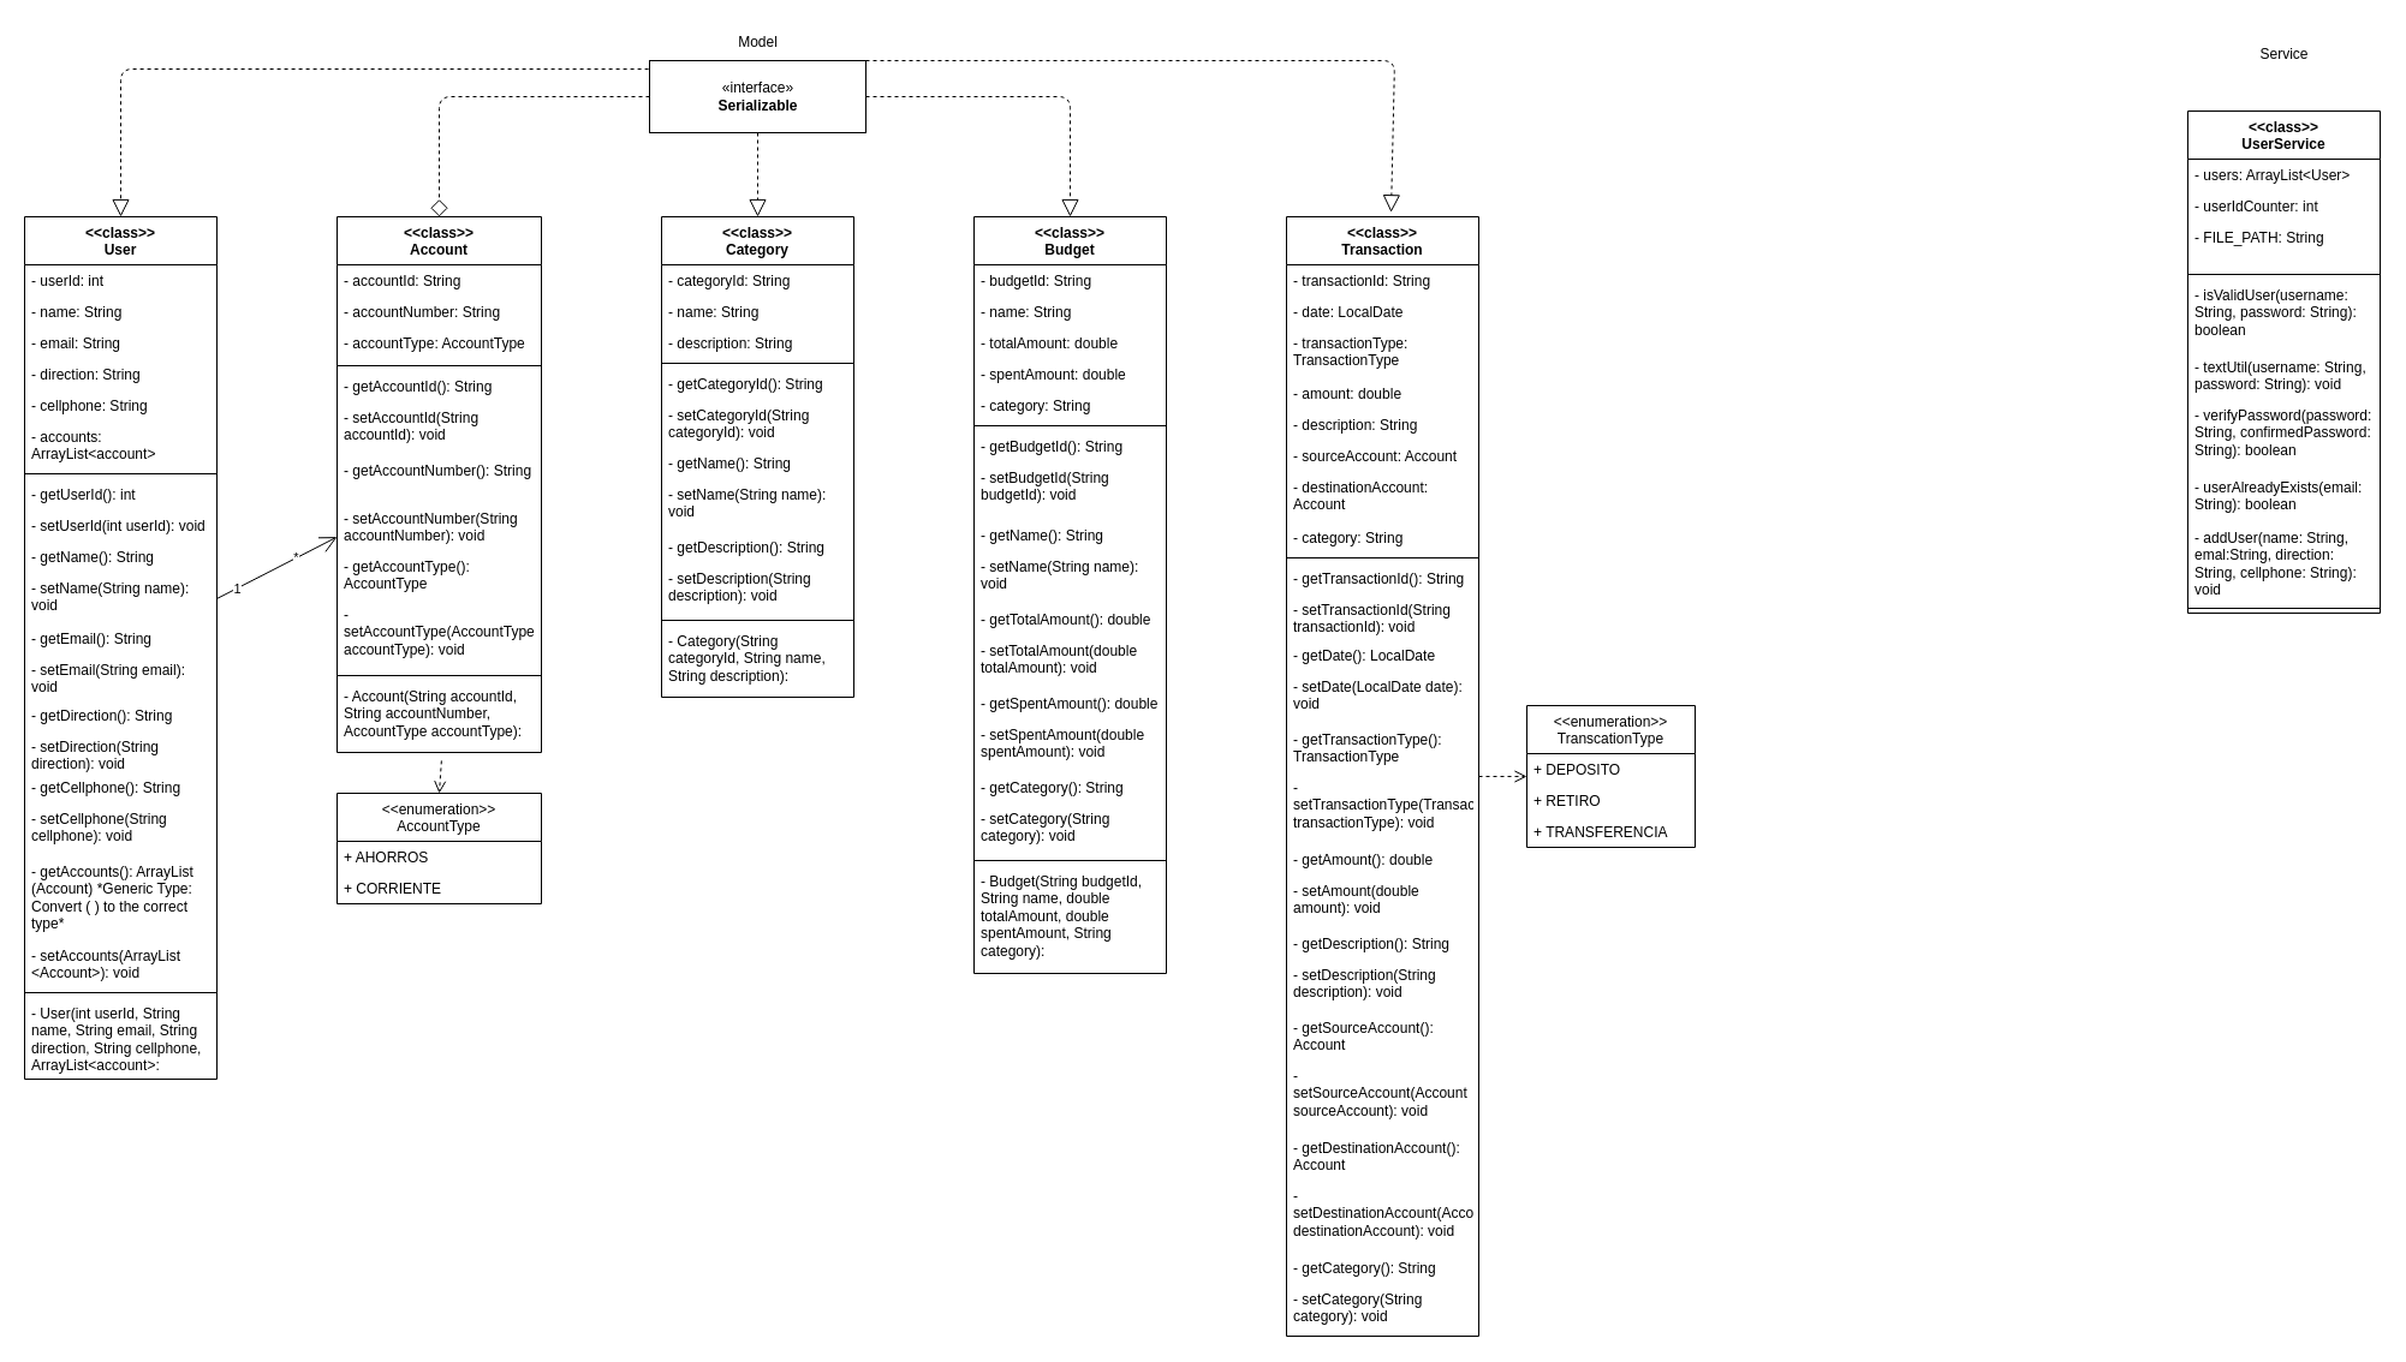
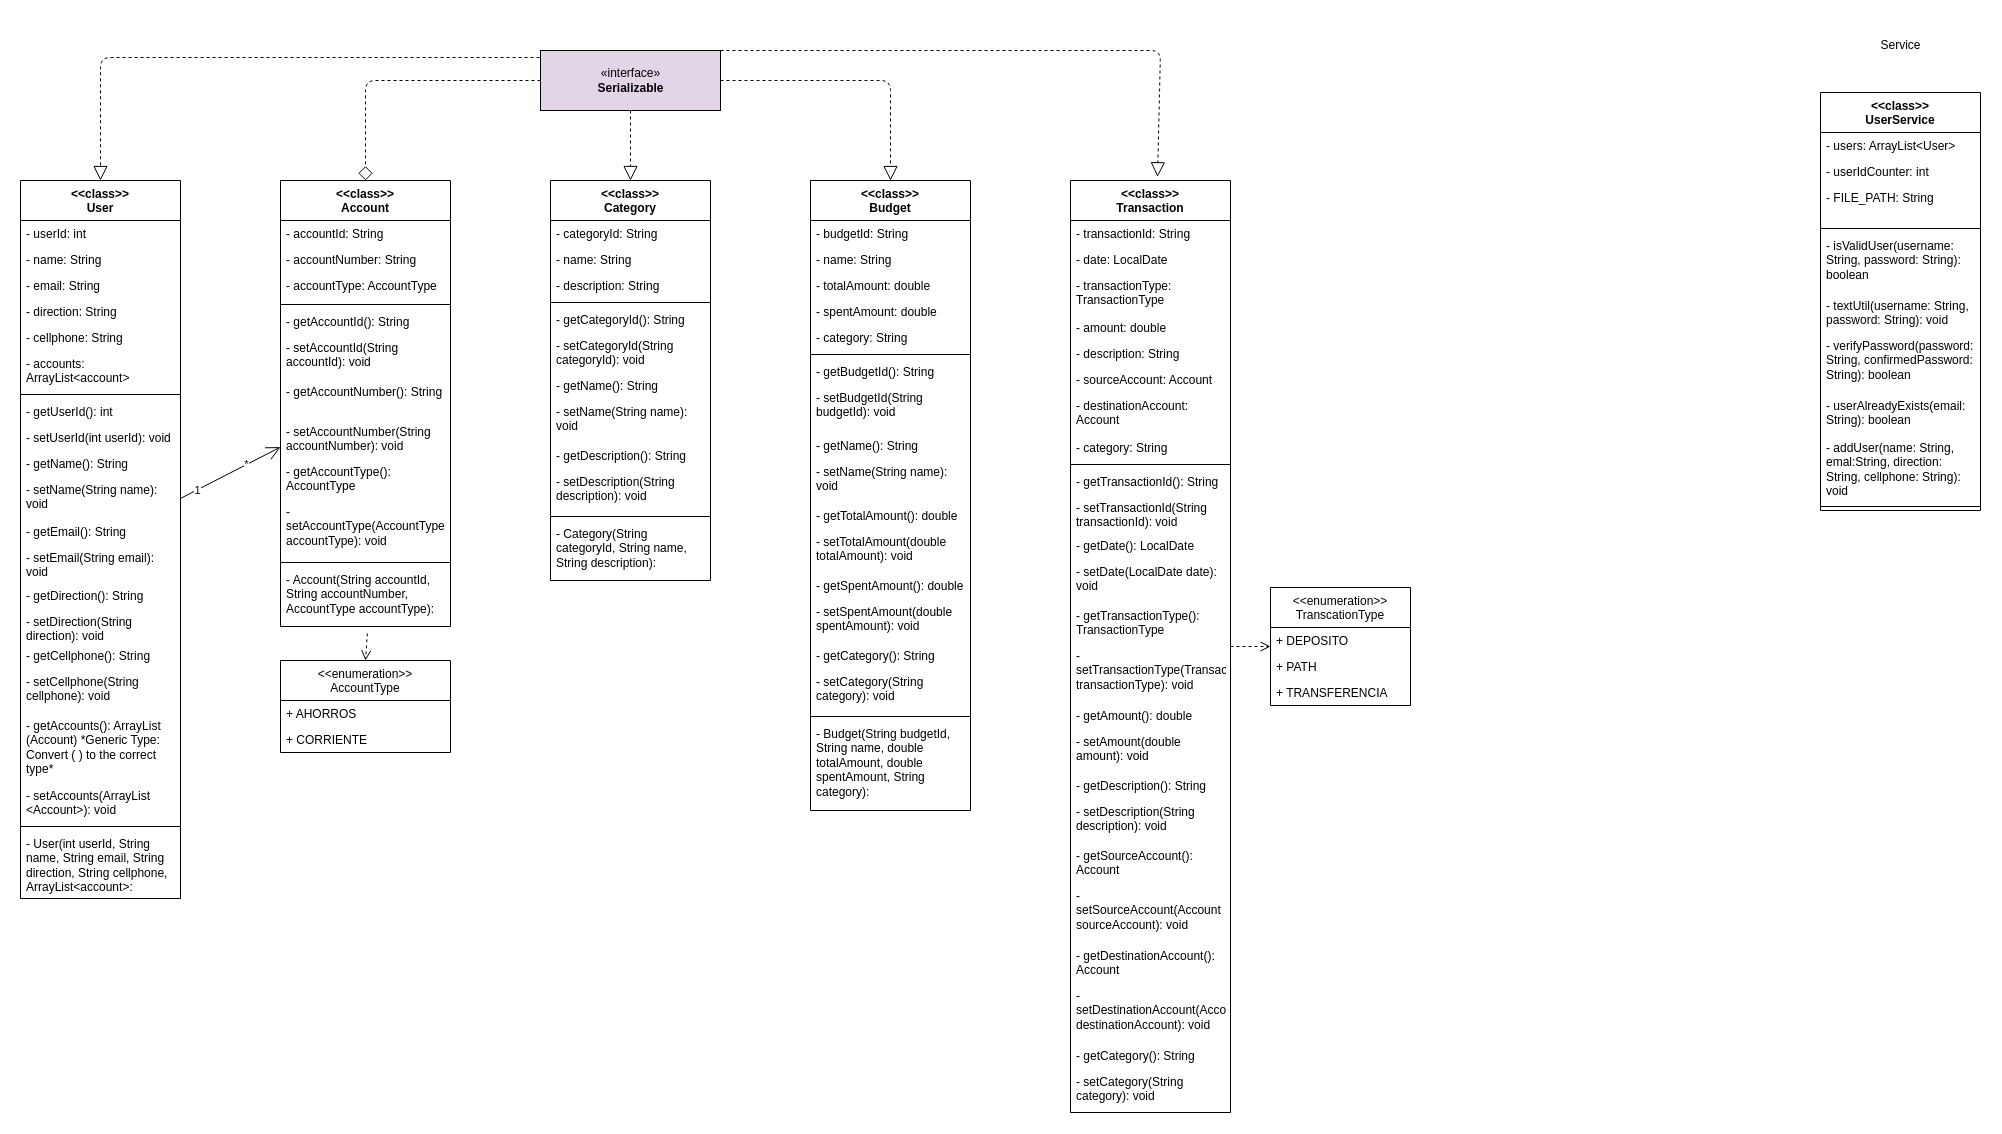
- <mxCell id="113" value="Model" style="text;html=1;align=center;verticalAlign=middle;resizable=0;points=[];autosize=1;strokeColor=none;fillColor=none;" parent="1" vertex="1"><mxGeometry x="600" y="20" width="60" height="30" as="geometry" /></mxCell>
- <mxCell id="102" value="«interface»&lt;br&gt;&lt;b&gt;Serializable&lt;/b&gt;" style="html=1;dropTarget=0;" parent="1" vertex="1"><mxGeometry x="540" y="50" width="180" height="60" as="geometry" /></mxCell>
+ <mxCell id="102" value="«interface»&lt;br&gt;&lt;b&gt;Serializable&lt;/b&gt;" style="html=1;dropTarget=0;fillColor=#e1d5e7;" parent="1" vertex="1"><mxGeometry x="540" y="50" width="180" height="60" as="geometry" /></mxCell>
- <mxCell id="26" value="+ RETIRO" style="text;strokeColor=none;fillColor=none;align=left;verticalAlign=top;spacingLeft=4;spacingRight=4;overflow=hidden;rotatable=0;points=[[0,0.5],[1,0.5]];portConstraint=eastwest;" parent="24" vertex="1"><mxGeometry y="66" width="140" height="26" as="geometry" /></mxCell>
+ <mxCell id="26" value="+ PATH" style="text;strokeColor=none;fillColor=none;align=left;verticalAlign=top;spacingLeft=4;spacingRight=4;overflow=hidden;rotatable=0;points=[[0,0.5],[1,0.5]];portConstraint=eastwest;" parent="24" vertex="1"><mxGeometry y="66" width="140" height="26" as="geometry" /></mxCell>
